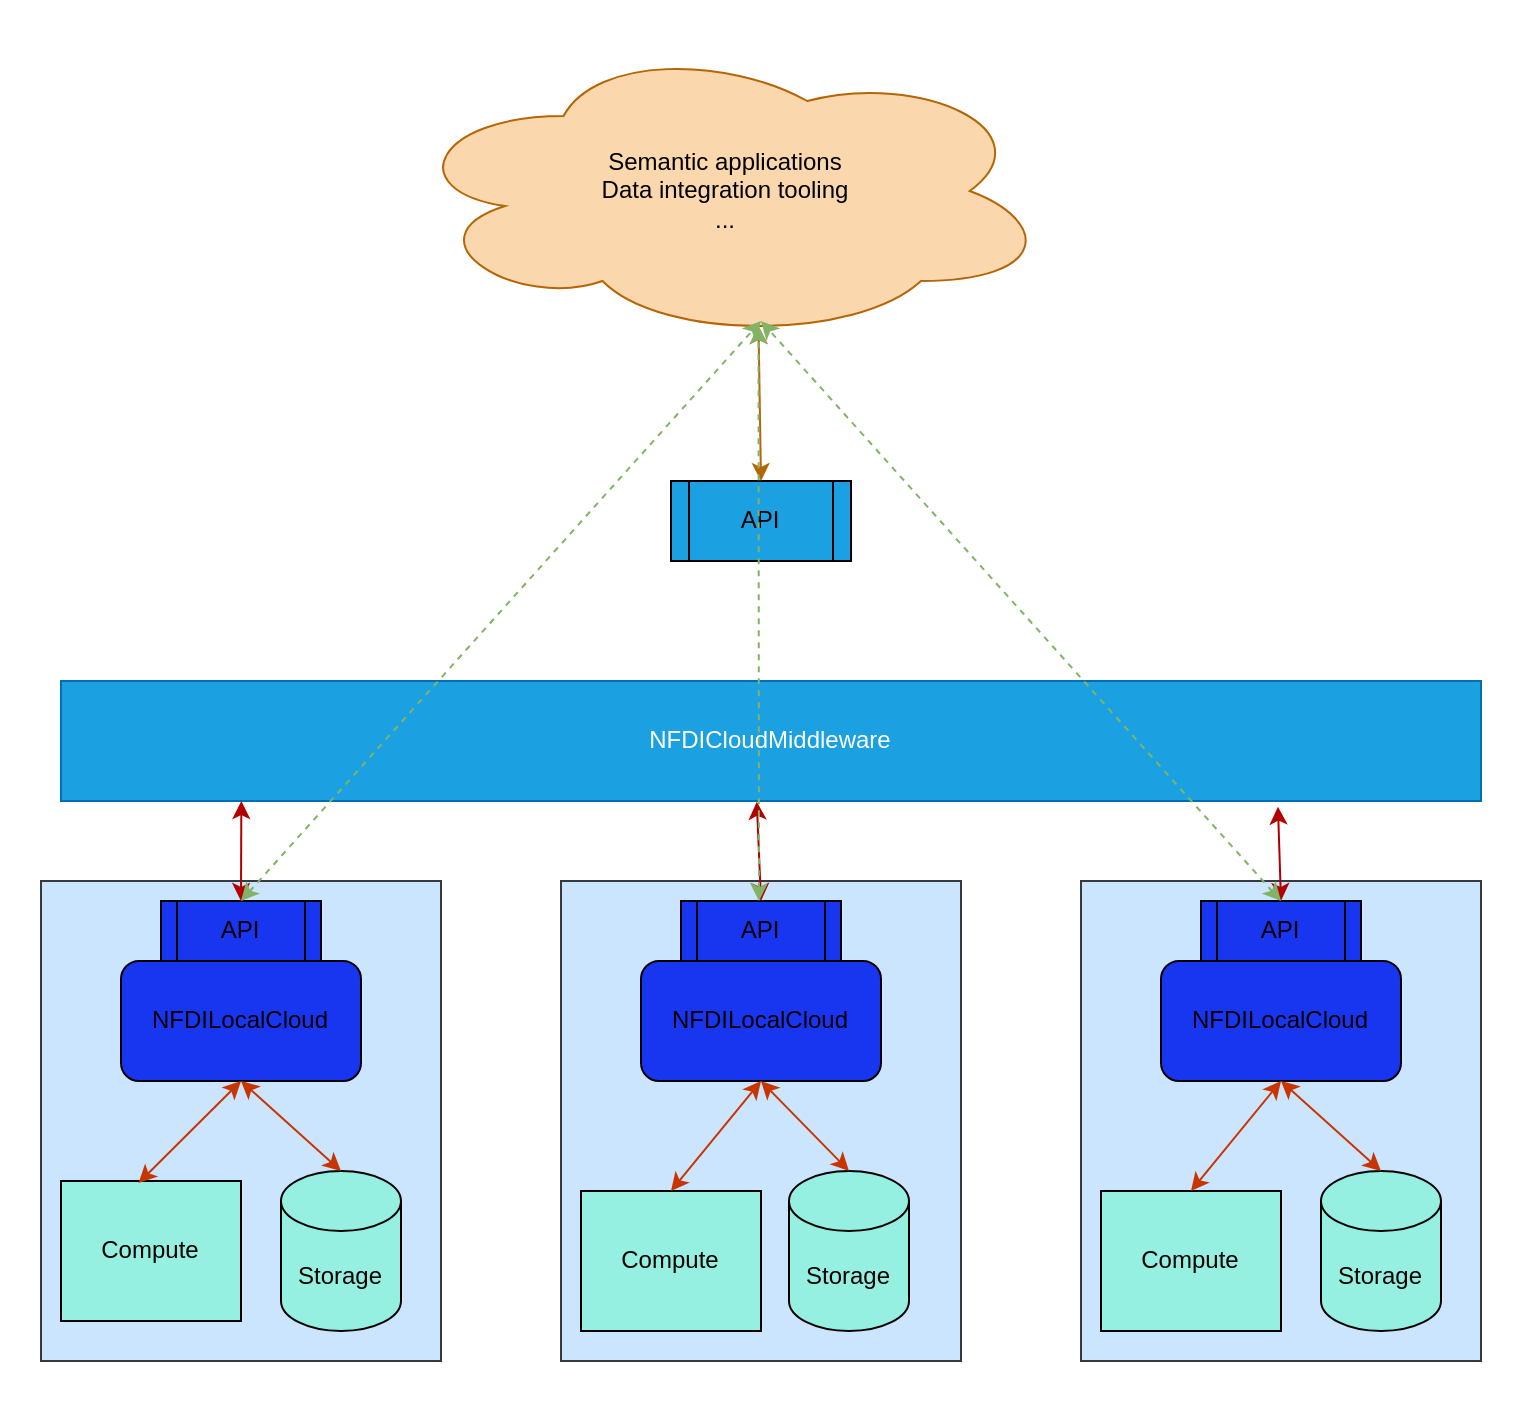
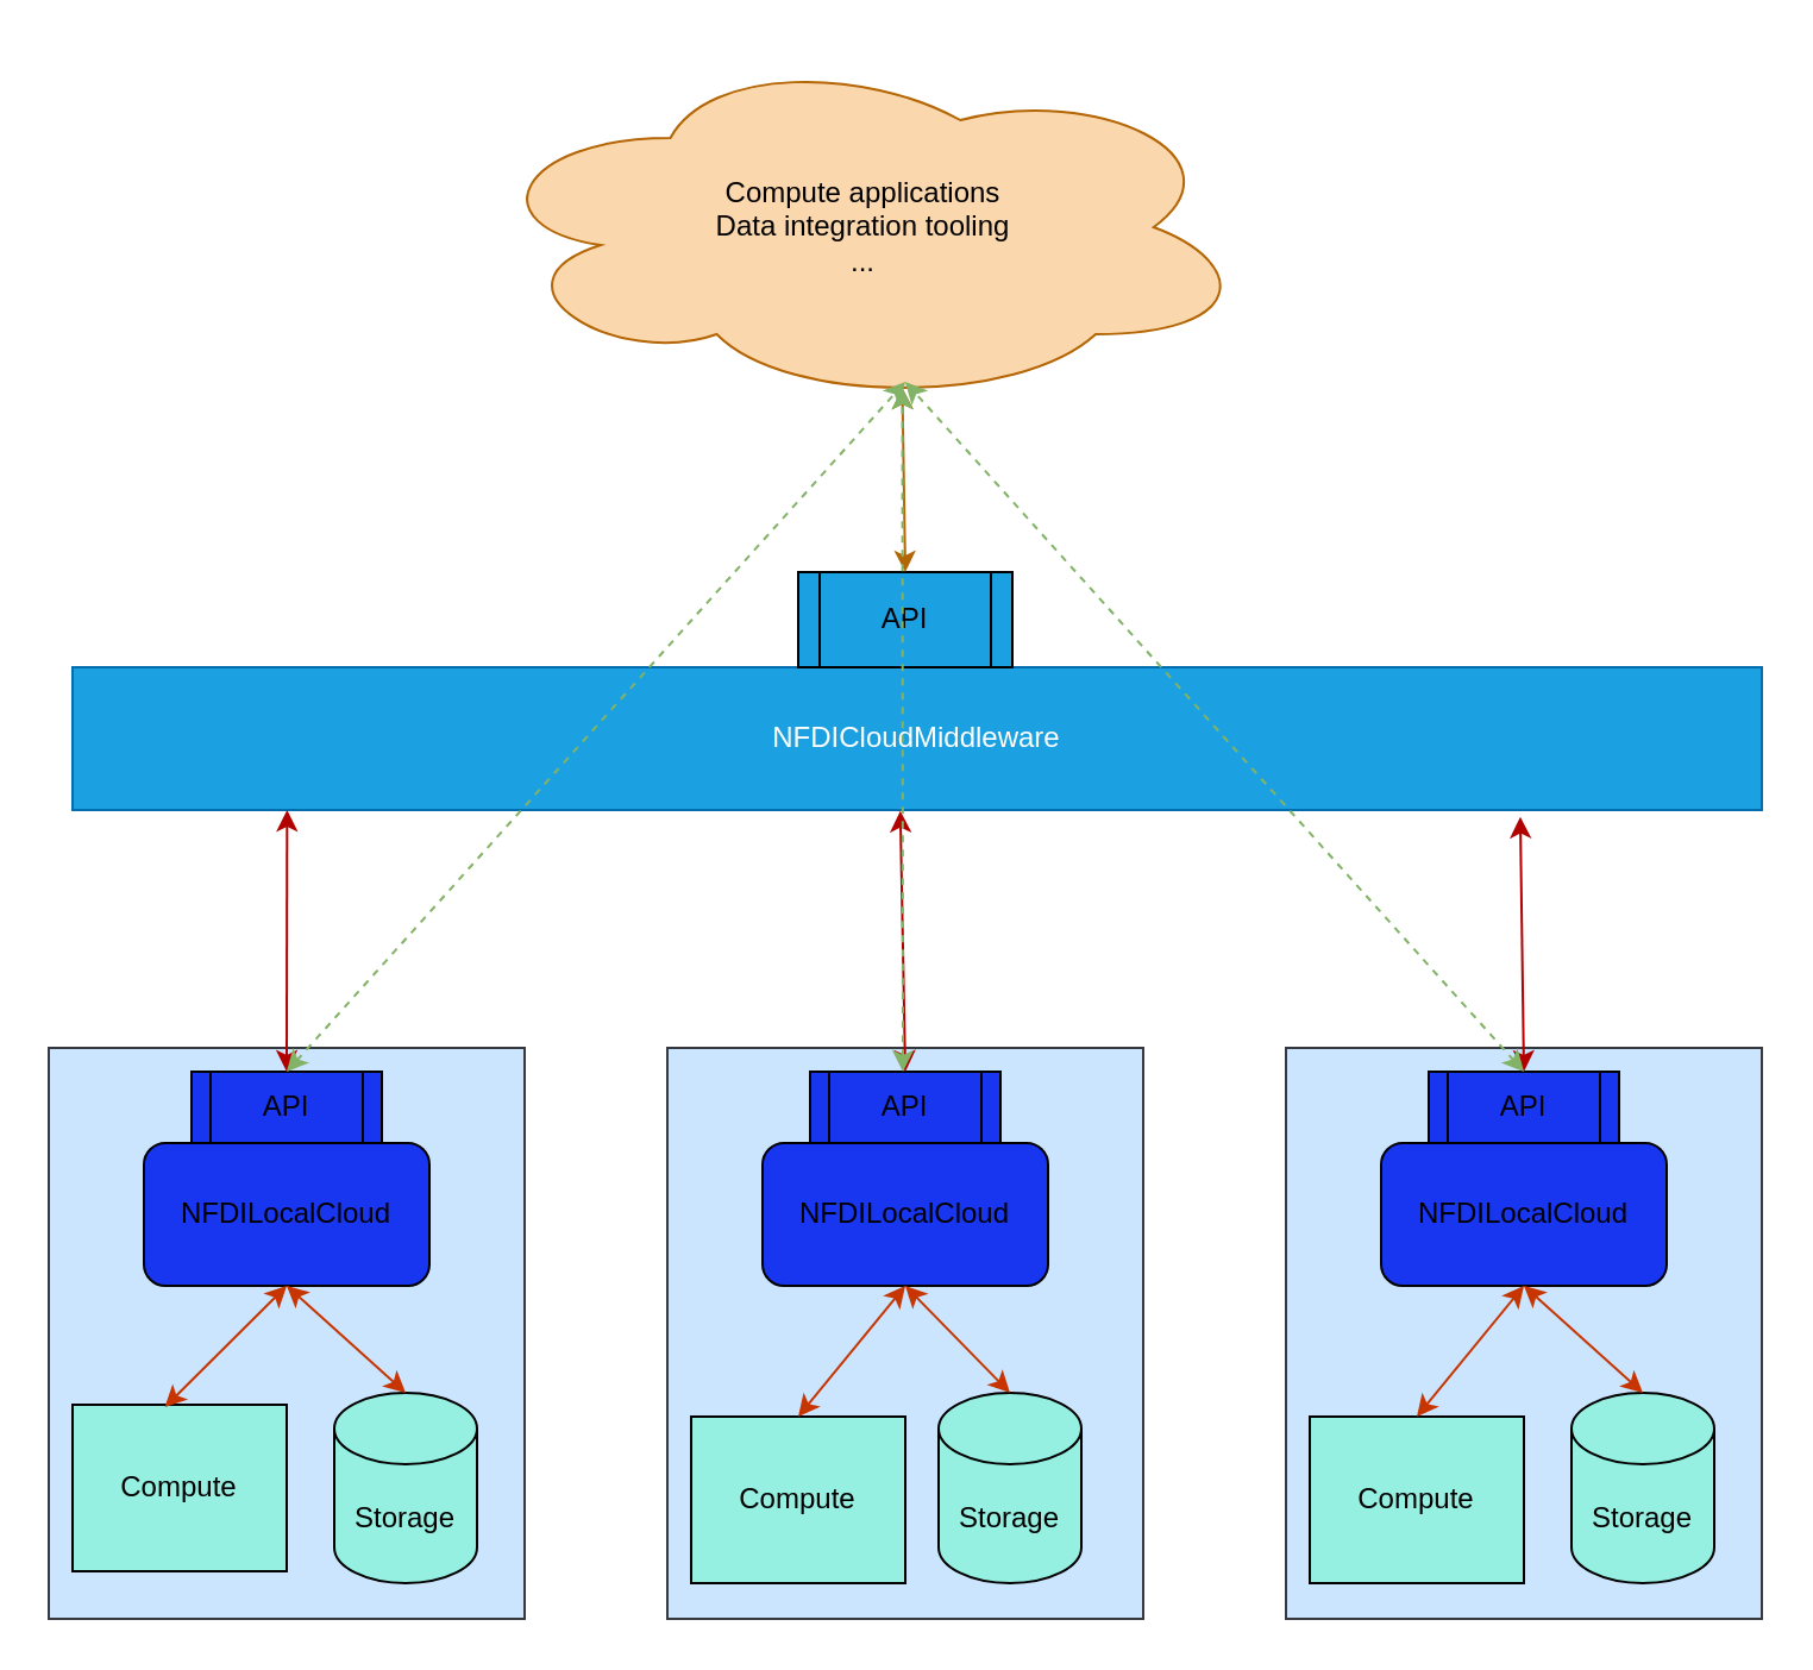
- <mxCell id="28" value="Semantic applications&lt;br&gt;Data integration tooling&lt;br&gt;..." style="ellipse;shape=cloud;whiteSpace=wrap;html=1;fillColor=#fad7ac;strokeColor=#b46504;" vertex="1" parent="1"><mxGeometry x="200" y="20" width="325" height="150" as="geometry" /></mxCell>
+ <mxCell id="28" value="Compute applications&lt;br&gt;Data integration tooling&lt;br&gt;..." style="ellipse;shape=cloud;whiteSpace=wrap;html=1;fillColor=#fad7ac;strokeColor=#b46504;" vertex="1" parent="1"><mxGeometry x="200" y="20" width="325" height="150" as="geometry" /></mxCell>
- <mxCell id="17" value="NFDICloudMiddleware" style="rounded=0;whiteSpace=wrap;html=1;fillColor=#1ba1e2;fontColor=#ffffff;strokeColor=#006EAF;" vertex="1" parent="1"><mxGeometry x="30" y="340" width="710" height="60" as="geometry" /></mxCell>
+ <mxCell id="17" value="NFDICloudMiddleware" style="rounded=0;whiteSpace=wrap;html=1;fillColor=#1ba1e2;fontColor=#ffffff;strokeColor=#006EAF;" vertex="1" parent="1"><mxGeometry x="30" y="280" width="710" height="60" as="geometry" /></mxCell>
